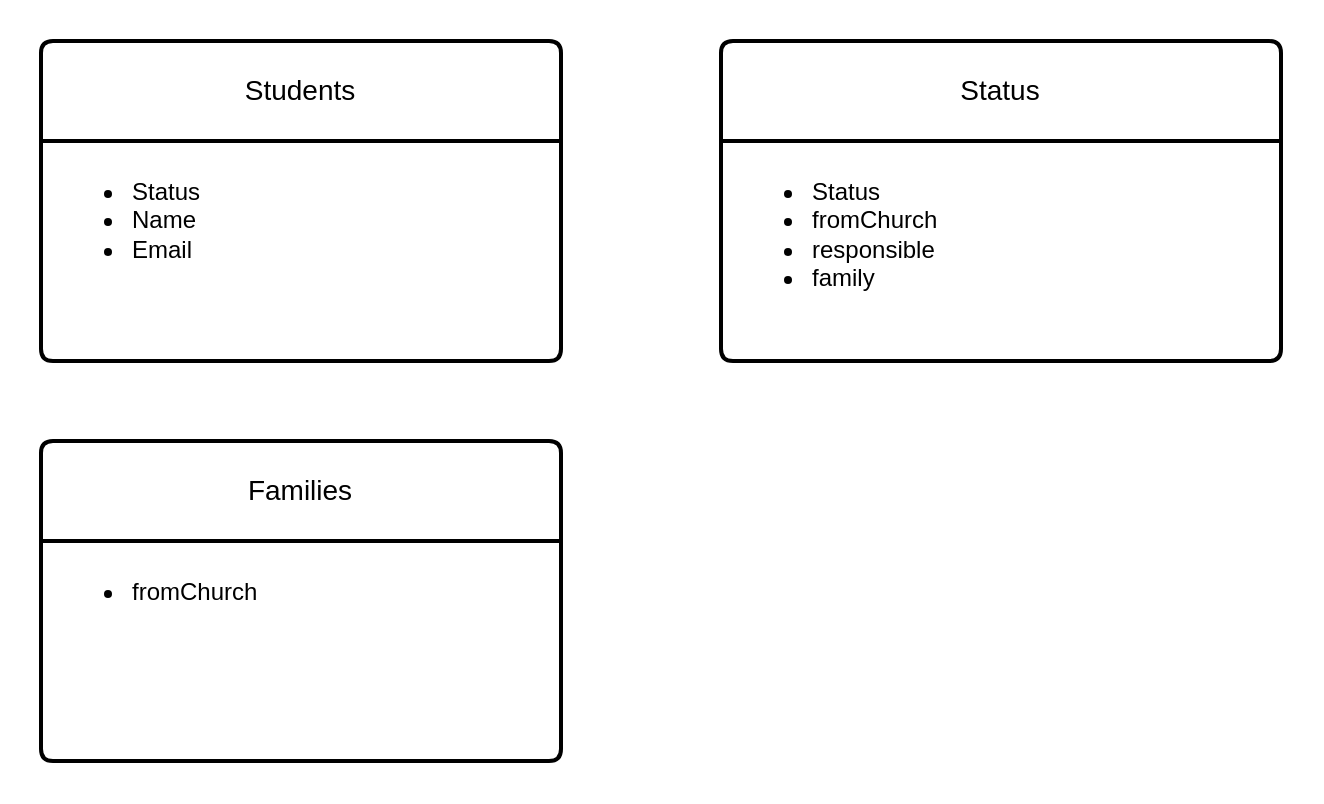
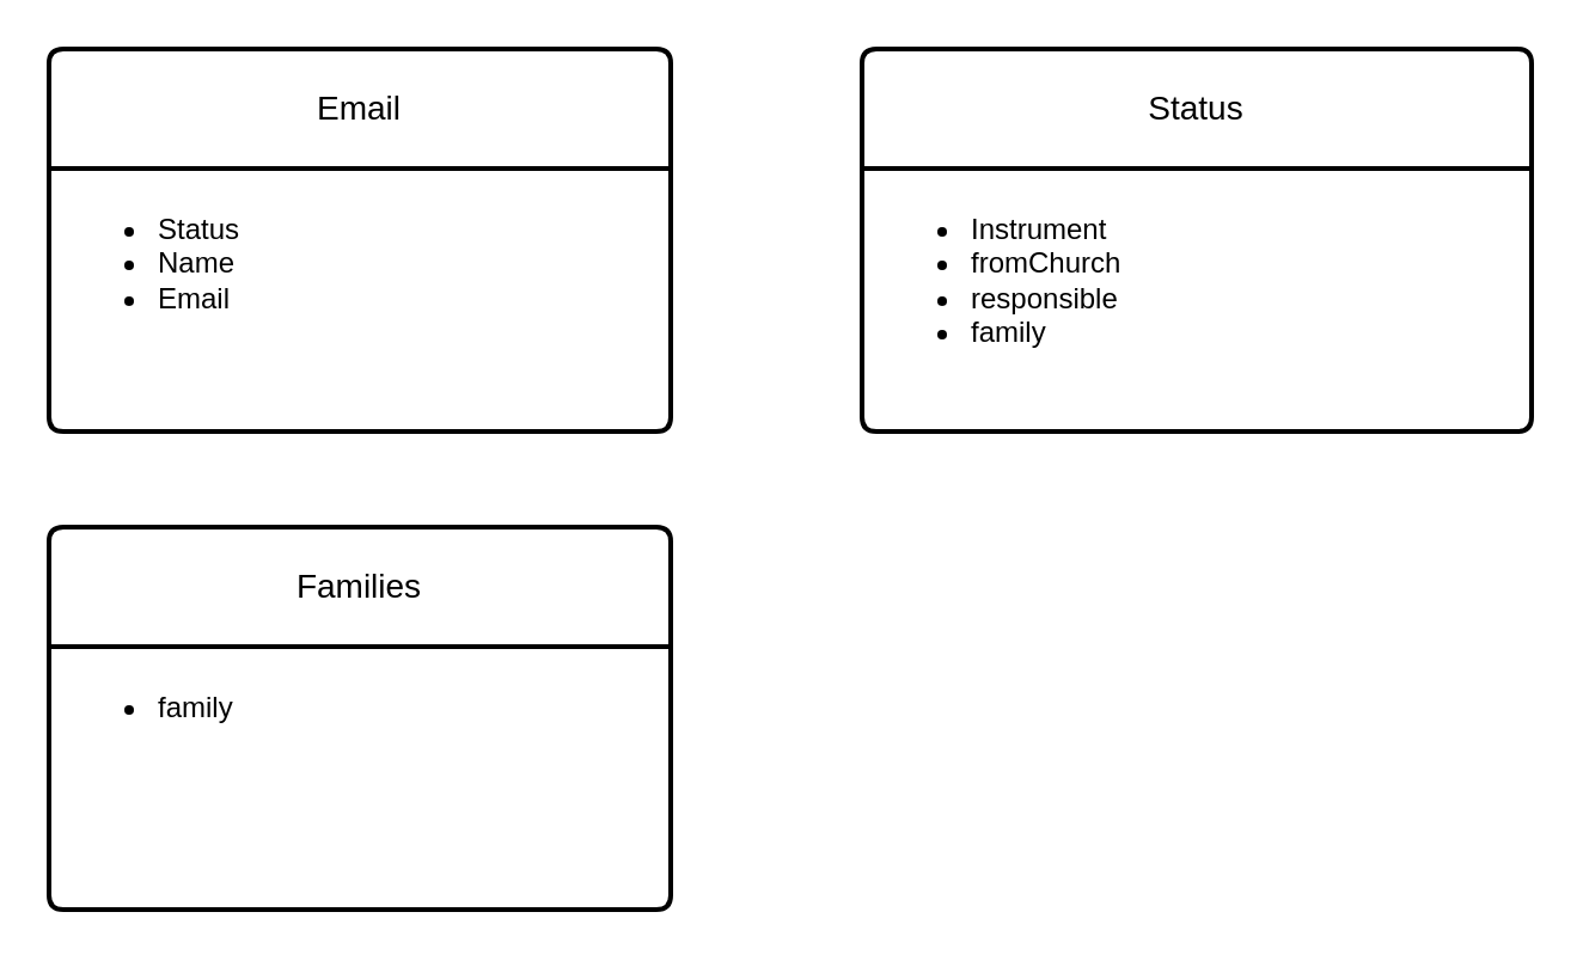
- <mxCell id="2" value="Students" style="swimlane;childLayout=stackLayout;horizontal=1;startSize=50;horizontalStack=0;rounded=1;fontSize=14;fontStyle=0;strokeWidth=2;resizeParent=0;resizeLast=1;shadow=0;dashed=0;align=center;arcSize=4;whiteSpace=wrap;html=1;" vertex="1" parent="1"><mxGeometry x="20" y="20" width="260" height="160" as="geometry" /></mxCell>
+ <mxCell id="2" value="Email" style="swimlane;childLayout=stackLayout;horizontal=1;startSize=50;horizontalStack=0;rounded=1;fontSize=14;fontStyle=0;strokeWidth=2;resizeParent=0;resizeLast=1;shadow=0;dashed=0;align=center;arcSize=4;whiteSpace=wrap;html=1;" vertex="1" parent="1"><mxGeometry x="20" y="20" width="260" height="160" as="geometry" /></mxCell>
- <mxCell id="5" value="&lt;ul&gt;&lt;li&gt;Status&lt;/li&gt;&lt;li&gt;fromChurch&lt;/li&gt;&lt;li&gt;responsible&lt;/li&gt;&lt;li&gt;family&lt;/li&gt;&lt;/ul&gt;" style="align=left;strokeColor=none;fillColor=none;spacingLeft=4;fontSize=12;verticalAlign=top;resizable=0;rotatable=0;part=1;html=1;" vertex="1" parent="4"><mxGeometry y="50" width="280" height="110" as="geometry" /></mxCell>
+ <mxCell id="5" value="&lt;ul&gt;&lt;li&gt;Instrument&lt;/li&gt;&lt;li&gt;fromChurch&lt;/li&gt;&lt;li&gt;responsible&lt;/li&gt;&lt;li&gt;family&lt;/li&gt;&lt;/ul&gt;" style="align=left;strokeColor=none;fillColor=none;spacingLeft=4;fontSize=12;verticalAlign=top;resizable=0;rotatable=0;part=1;html=1;" vertex="1" parent="4"><mxGeometry y="50" width="280" height="110" as="geometry" /></mxCell>
- <mxCell id="7" value="&lt;ul&gt;&lt;li&gt;fromChurch&lt;/li&gt;&lt;/ul&gt;" style="align=left;strokeColor=none;fillColor=none;spacingLeft=4;fontSize=12;verticalAlign=top;resizable=0;rotatable=0;part=1;html=1;" vertex="1" parent="6"><mxGeometry y="50" width="260" height="110" as="geometry" /></mxCell>
+ <mxCell id="7" value="&lt;ul&gt;&lt;li&gt;family&lt;/li&gt;&lt;/ul&gt;" style="align=left;strokeColor=none;fillColor=none;spacingLeft=4;fontSize=12;verticalAlign=top;resizable=0;rotatable=0;part=1;html=1;" vertex="1" parent="6"><mxGeometry y="50" width="260" height="110" as="geometry" /></mxCell>
